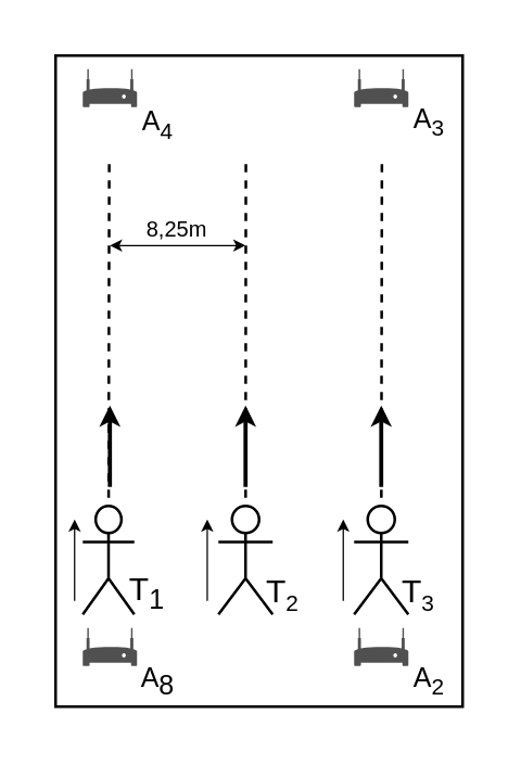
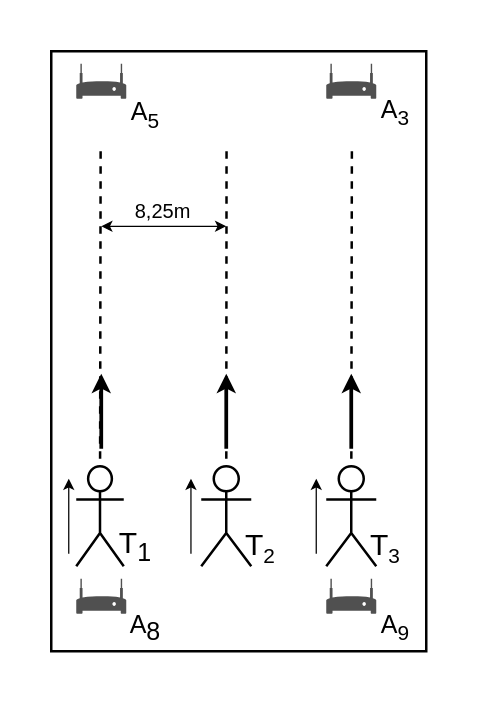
- <mxCell id="14" value="A&lt;sub&gt;4&lt;/sub&gt;" style="text;html=1;strokeColor=none;fillColor=none;align=center;verticalAlign=middle;whiteSpace=wrap;rounded=0;fontSize=10;" parent="1" vertex="1"><mxGeometry x="48" y="40" width="20" height="10" as="geometry" /></mxCell>
+ <mxCell id="14" value="A&lt;sub&gt;5&lt;/sub&gt;" style="text;html=1;strokeColor=none;fillColor=none;align=center;verticalAlign=middle;whiteSpace=wrap;rounded=0;fontSize=10;" parent="1" vertex="1"><mxGeometry x="48" y="40" width="20" height="10" as="geometry" /></mxCell>
- <mxCell id="9" value="A&lt;sub&gt;2&lt;/sub&gt;" style="text;html=1;strokeColor=none;fillColor=none;align=center;verticalAlign=middle;whiteSpace=wrap;rounded=0;fontSize=10;" parent="1" vertex="1"><mxGeometry x="148" y="245" width="20" height="10" as="geometry" /></mxCell>
+ <mxCell id="9" value="A&lt;sub&gt;9&lt;/sub&gt;" style="text;html=1;strokeColor=none;fillColor=none;align=center;verticalAlign=middle;whiteSpace=wrap;rounded=0;fontSize=10;" parent="1" vertex="1"><mxGeometry x="148" y="245" width="20" height="10" as="geometry" /></mxCell>
